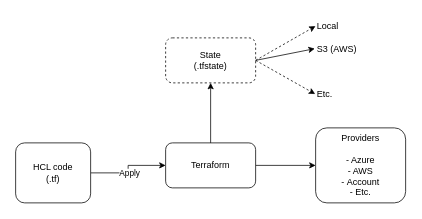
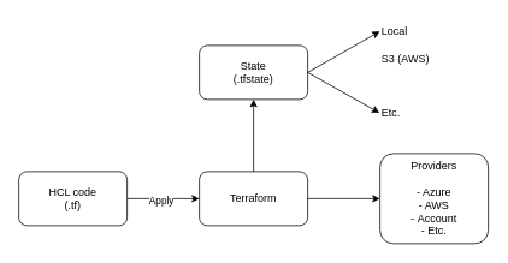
- <mxCell id="8" style="rounded=0;orthogonalLoop=1;jettySize=auto;html=1;exitX=1;exitY=0.5;exitDx=0;exitDy=0;entryX=-0.003;entryY=0.479;entryDx=0;entryDy=0;entryPerimeter=0;dashed=1;" parent="1" source="9" target="10" edge="1"><mxGeometry relative="1" as="geometry" /></mxCell>
+ <mxCell id="8" style="rounded=0;orthogonalLoop=1;jettySize=auto;html=1;exitX=1;exitY=0.5;exitDx=0;exitDy=0;entryX=-0.003;entryY=0.479;entryDx=0;entryDy=0;entryPerimeter=0;" parent="1" source="9" target="10" edge="1"><mxGeometry relative="1" as="geometry" /></mxCell>
- <mxCell id="13" style="rounded=0;orthogonalLoop=1;jettySize=auto;html=1;exitX=1;exitY=0.5;exitDx=0;exitDy=0;entryX=-0.014;entryY=0.479;entryDx=0;entryDy=0;entryPerimeter=0;" parent="1" source="9" target="11" edge="1"><mxGeometry relative="1" as="geometry" /></mxCell>
- <mxCell id="9" value="State&lt;br&gt;(.tfstate)" style="rounded=1;whiteSpace=wrap;html=1;dashed=1;" parent="1" vertex="1"><mxGeometry x="220" y="50" width="120" height="60" as="geometry" /></mxCell>
+ <mxCell id="9" value="State&lt;br&gt;(.tfstate)" style="rounded=1;whiteSpace=wrap;html=1;" parent="1" vertex="1"><mxGeometry x="220" y="50" width="120" height="60" as="geometry" /></mxCell>
- <mxCell id="14" style="rounded=0;orthogonalLoop=1;jettySize=auto;html=1;exitX=1;exitY=0.5;exitDx=0;exitDy=0;entryX=-0.015;entryY=0.495;entryDx=0;entryDy=0;entryPerimeter=0;dashed=1;" parent="1" source="9" target="12" edge="1"><mxGeometry relative="1" as="geometry" /></mxCell>
+ <mxCell id="14" style="rounded=0;orthogonalLoop=1;jettySize=auto;html=1;exitX=1;exitY=0.5;exitDx=0;exitDy=0;entryX=-0.015;entryY=0.495;entryDx=0;entryDy=0;entryPerimeter=0;" parent="1" source="9" target="12" edge="1"><mxGeometry relative="1" as="geometry" /></mxCell>
- <mxCell id="4" value="HCL code&lt;div&gt;(.tf)&lt;/div&gt;" style="rounded=1;whiteSpace=wrap;html=1;" parent="1" vertex="1"><mxGeometry x="20" y="190" width="100" height="80" as="geometry" /></mxCell>
+ <mxCell id="4" value="HCL code&lt;div&gt;(.tf)&lt;/div&gt;" style="rounded=1;whiteSpace=wrap;html=1;" parent="1" vertex="1"><mxGeometry x="20" y="190" width="120" height="60" as="geometry" /></mxCell>
